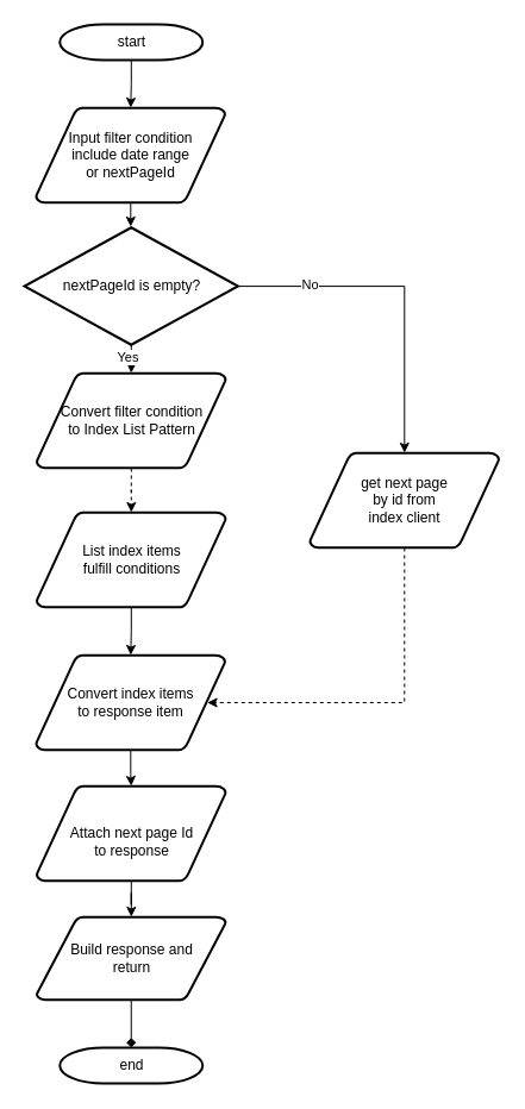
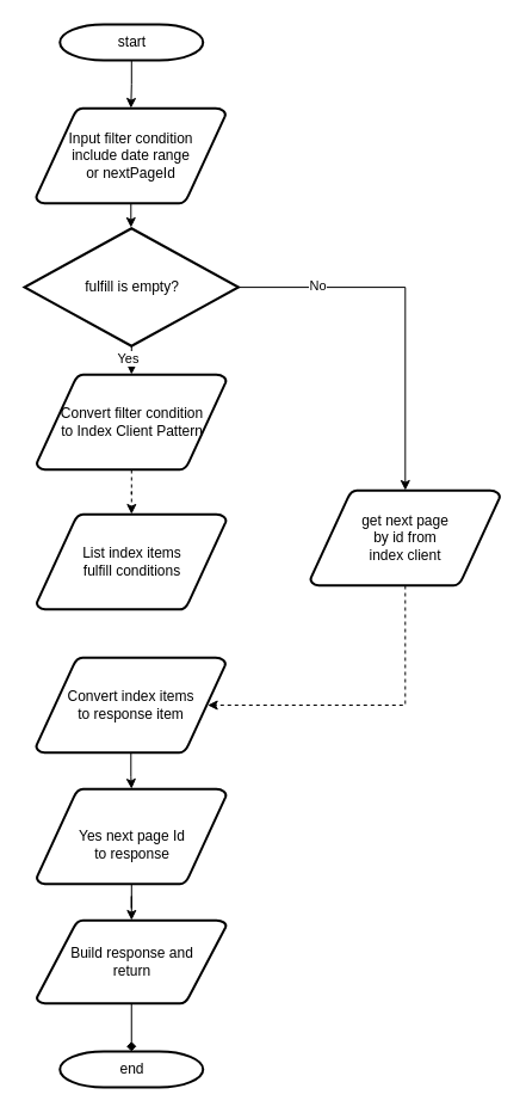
- <mxCell id="11" value="nextPageId is empty?" style="shape=mxgraph.flowchart.decision;strokeWidth=2;gradientColor=none;gradientDirection=north;fontStyle=0;html=1;" vertex="1" parent="1"><mxGeometry x="20" y="190.75" width="179.5" height="98.5" as="geometry" /></mxCell>
+ <mxCell id="11" value="fulfill is empty?" style="shape=mxgraph.flowchart.decision;strokeWidth=2;gradientColor=none;gradientDirection=north;fontStyle=0;html=1;" vertex="1" parent="1"><mxGeometry x="20" y="190.75" width="179.5" height="98.5" as="geometry" /></mxCell>
- <mxCell id="15" value="Convert filter condition &lt;br&gt;to Index List Pattern" style="shape=mxgraph.flowchart.data;strokeWidth=2;gradientColor=none;gradientDirection=north;fontStyle=0;html=1;" vertex="1" parent="1"><mxGeometry x="30.25" y="313" width="159" height="80" as="geometry" /></mxCell>
+ <mxCell id="15" value="Convert filter condition &lt;br&gt;to Index Client Pattern" style="shape=mxgraph.flowchart.data;strokeWidth=2;gradientColor=none;gradientDirection=north;fontStyle=0;html=1;" vertex="1" parent="1"><mxGeometry x="30.25" y="313" width="159" height="80" as="geometry" /></mxCell>
- <mxCell id="13" value="get next page&lt;br&gt;by id from&lt;br&gt;index client" style="shape=mxgraph.flowchart.data;strokeWidth=2;gradientColor=none;gradientDirection=north;fontStyle=0;html=1;" vertex="1" parent="1"><mxGeometry x="259.75" y="380" width="159" height="80" as="geometry" /></mxCell>
+ <mxCell id="13" value="get next page&lt;br&gt;by id from&lt;br&gt;index client" style="shape=mxgraph.flowchart.data;strokeWidth=2;gradientColor=none;gradientDirection=north;fontStyle=0;html=1;" vertex="1" parent="1"><mxGeometry x="259.75" y="410" width="159" height="80" as="geometry" /></mxCell>
- <mxCell id="16" style="edgeStyle=orthogonalEdgeStyle;rounded=0;orthogonalLoop=1;jettySize=auto;html=1;" edge="1" parent="1" source="17" target="19"><mxGeometry relative="1" as="geometry" /></mxCell>
- <mxCell id="21" value="&lt;br&gt;Attach next page Id &lt;br&gt;to response" style="shape=mxgraph.flowchart.data;strokeWidth=2;gradientColor=none;gradientDirection=north;fontStyle=0;html=1;" vertex="1" parent="1"><mxGeometry x="30.25" y="660" width="159" height="80" as="geometry" /></mxCell>
+ <mxCell id="21" value="&lt;br&gt;Yes next page Id &lt;br&gt;to response" style="shape=mxgraph.flowchart.data;strokeWidth=2;gradientColor=none;gradientDirection=north;fontStyle=0;html=1;" vertex="1" parent="1"><mxGeometry x="30.25" y="660" width="159" height="80" as="geometry" /></mxCell>
